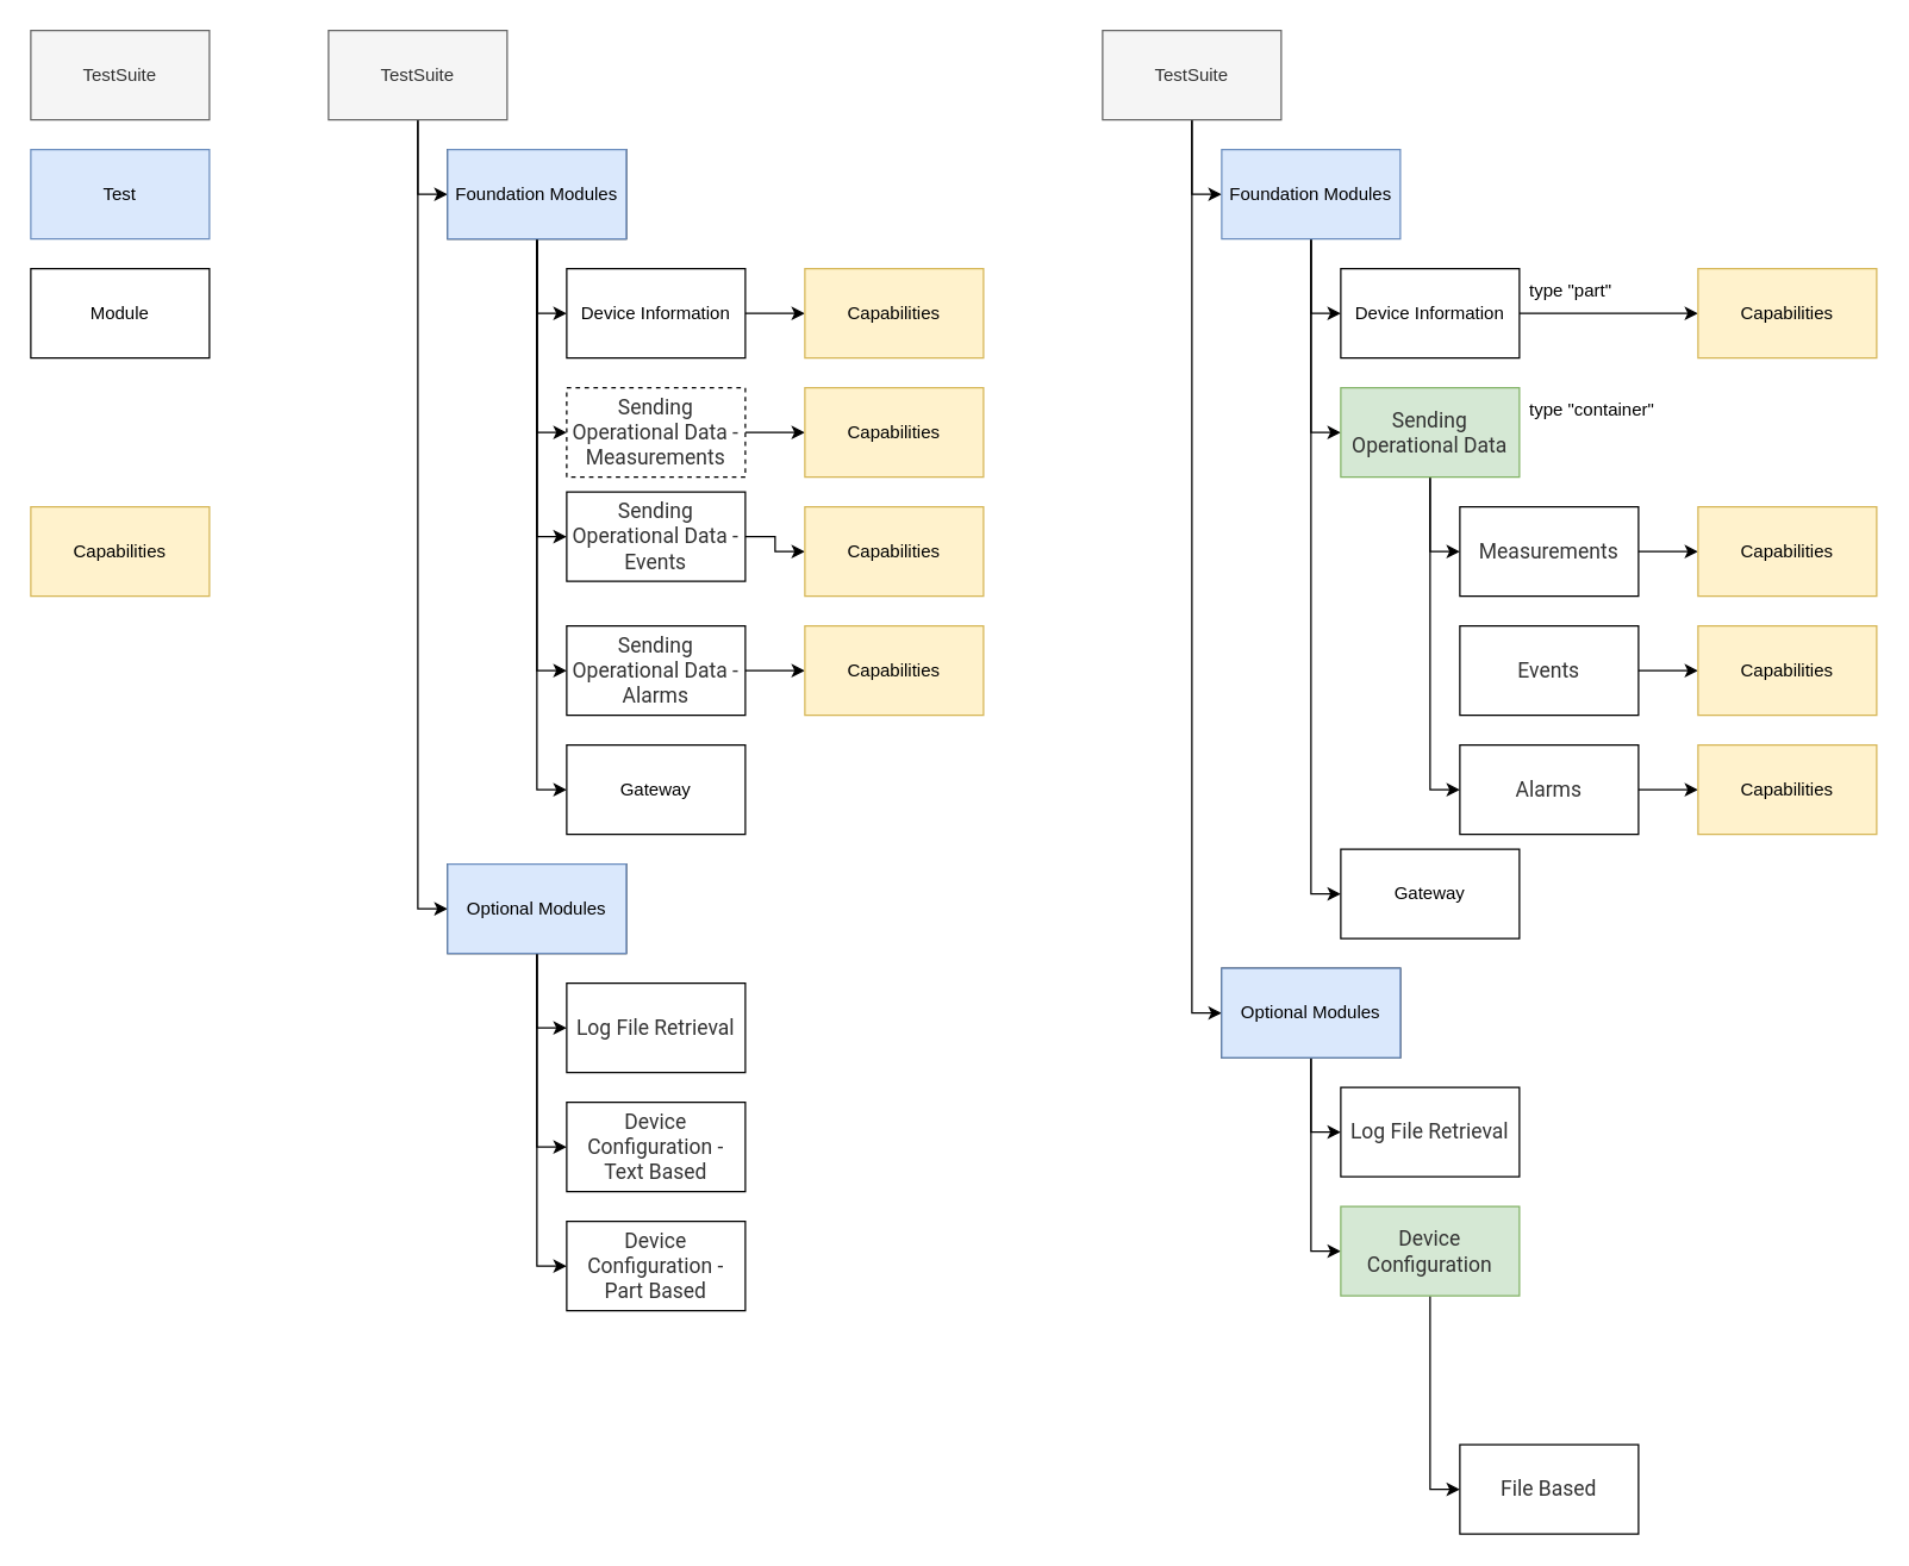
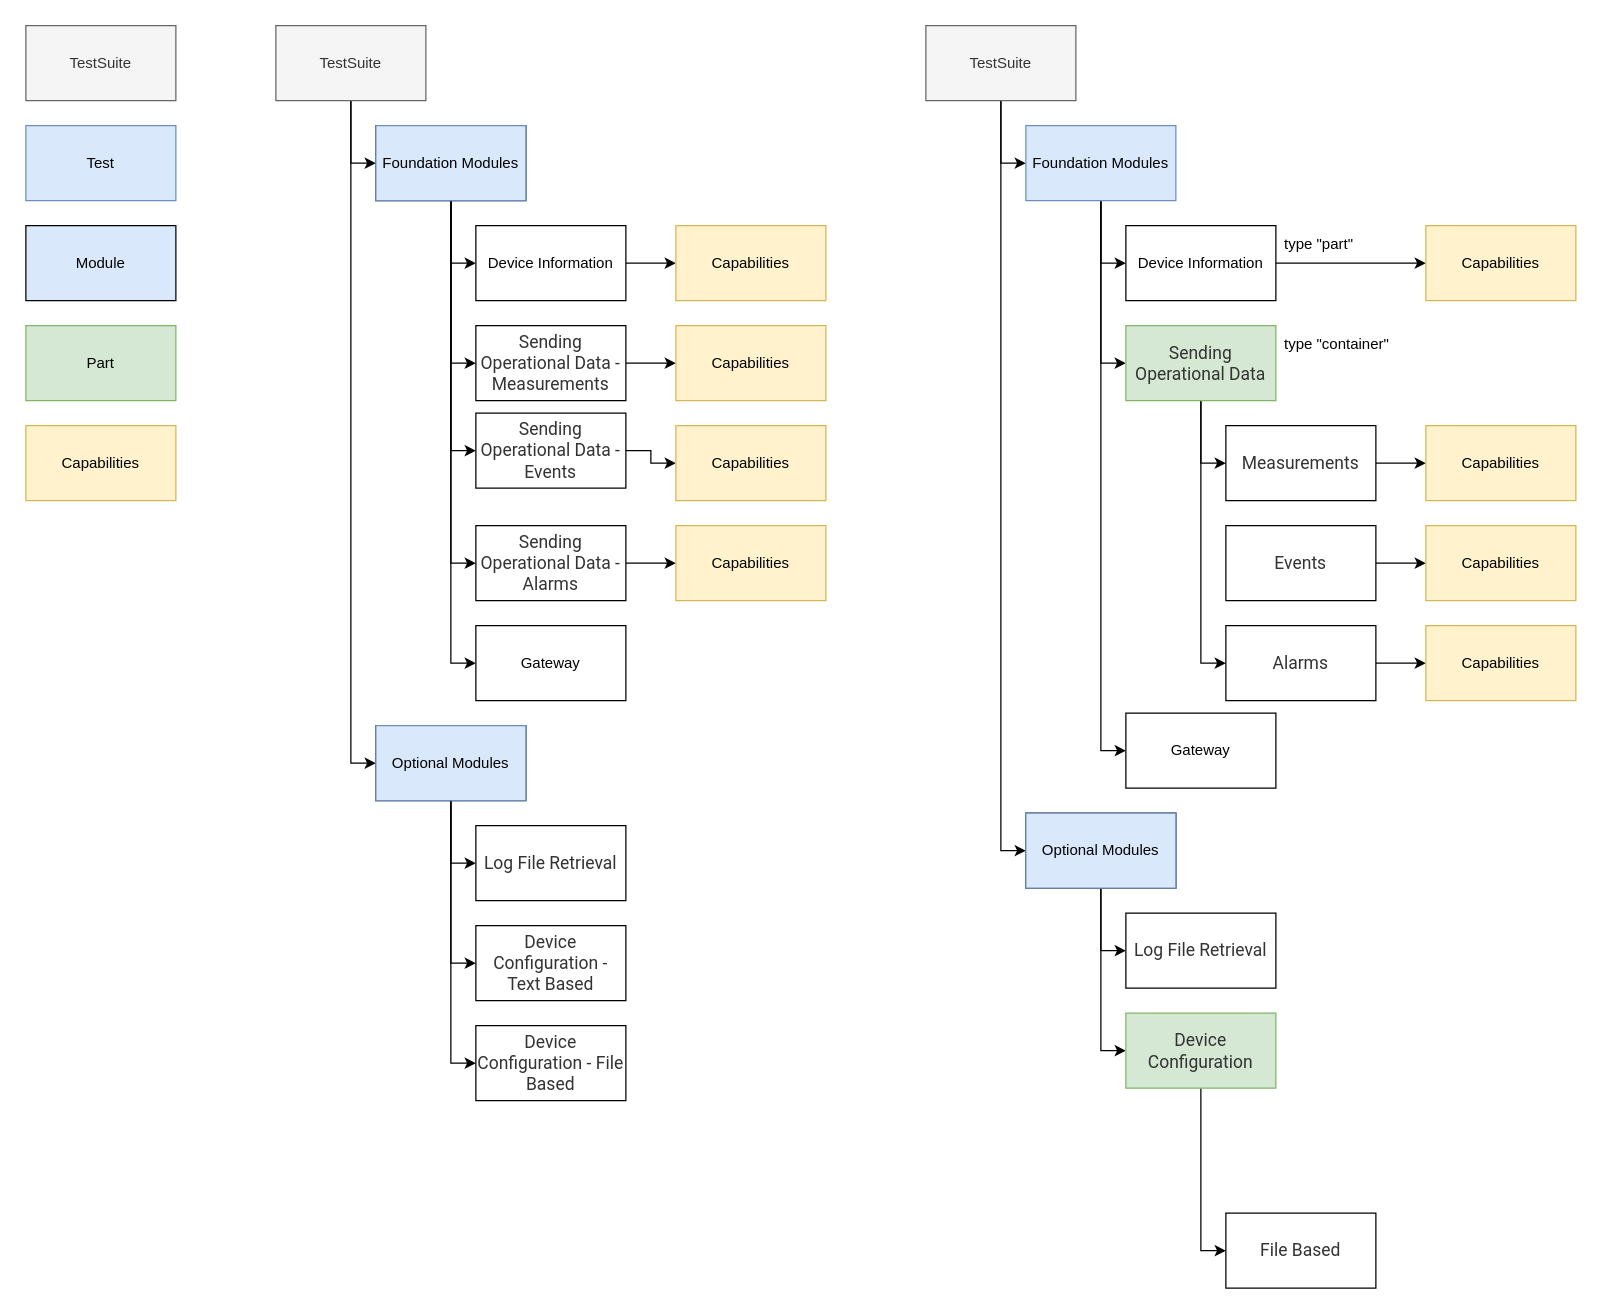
- <mxCell id="52" value="Module" style="rounded=0;whiteSpace=wrap;html=1;" vertex="1" parent="1"><mxGeometry x="20" y="180" width="120" height="60" as="geometry" /></mxCell>
+ <mxCell id="52" value="Module" style="rounded=0;whiteSpace=wrap;html=1;fillColor=#dae8fc;" vertex="1" parent="1"><mxGeometry x="20" y="180" width="120" height="60" as="geometry" /></mxCell>
+ <mxCell id="54" value="Part" style="rounded=0;whiteSpace=wrap;html=1;fillColor=#d5e8d4;strokeColor=#82b366;" vertex="1" parent="1"><mxGeometry x="20" y="260" width="120" height="60" as="geometry" /></mxCell>
- <mxCell id="17" value="&lt;span style=&quot;color: rgb(51 , 51 , 51) ; font-family: &amp;#34;roboto&amp;#34; , &amp;#34;helvetica&amp;#34; , &amp;#34;arial&amp;#34; , sans-serif ; font-size: 14px ; text-align: left&quot;&gt;Sending Operational Data - Measurements&lt;/span&gt;" style="rounded=0;whiteSpace=wrap;html=1;dashed=1;" vertex="1" parent="1"><mxGeometry x="380" y="260" width="120" height="60" as="geometry" /></mxCell>
+ <mxCell id="17" value="&lt;span style=&quot;color: rgb(51 , 51 , 51) ; font-family: &amp;#34;roboto&amp;#34; , &amp;#34;helvetica&amp;#34; , &amp;#34;arial&amp;#34; , sans-serif ; font-size: 14px ; text-align: left&quot;&gt;Sending Operational Data - Measurements&lt;/span&gt;" style="rounded=0;whiteSpace=wrap;html=1;" vertex="1" parent="1"><mxGeometry x="380" y="260" width="120" height="60" as="geometry" /></mxCell>
- <mxCell id="20" value="&lt;span style=&quot;color: rgb(51 , 51 , 51) ; font-family: &amp;#34;roboto&amp;#34; , &amp;#34;helvetica&amp;#34; , &amp;#34;arial&amp;#34; , sans-serif ; font-size: 14px ; text-align: left&quot;&gt;Device Configuration - Part Based&lt;/span&gt;" style="rounded=0;whiteSpace=wrap;html=1;" vertex="1" parent="1"><mxGeometry x="380" y="820" width="120" height="60" as="geometry" /></mxCell>
+ <mxCell id="20" value="&lt;span style=&quot;color: rgb(51 , 51 , 51) ; font-family: &amp;#34;roboto&amp;#34; , &amp;#34;helvetica&amp;#34; , &amp;#34;arial&amp;#34; , sans-serif ; font-size: 14px ; text-align: left&quot;&gt;Device Configuration - File Based&lt;/span&gt;" style="rounded=0;whiteSpace=wrap;html=1;" vertex="1" parent="1"><mxGeometry x="380" y="820" width="120" height="60" as="geometry" /></mxCell>
